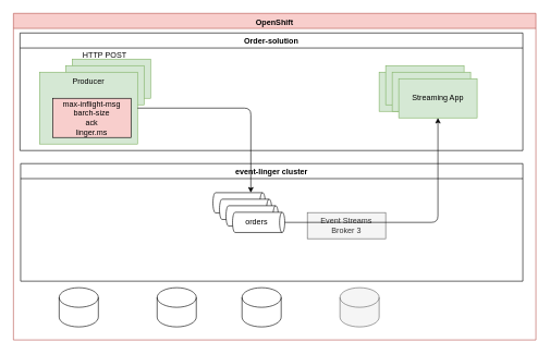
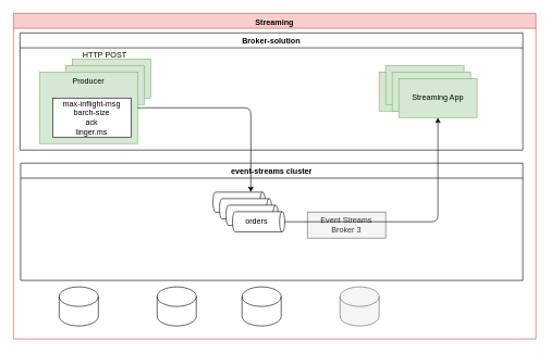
- <mxCell id="2" value="OpenShift" style="swimlane;fillColor=#f8cecc;strokeColor=#b85450;verticalAlign=top;" parent="1" vertex="1"><mxGeometry x="20" y="20" width="800" height="500" as="geometry" /></mxCell>
+ <mxCell id="2" value="Streaming" style="swimlane;fillColor=#f8cecc;strokeColor=#b85450;verticalAlign=top;" parent="1" vertex="1"><mxGeometry x="20" y="20" width="800" height="500" as="geometry" /></mxCell>
- <mxCell id="3" value="Order-solution" style="swimlane;" parent="2" vertex="1"><mxGeometry x="10" y="30" width="770" height="180" as="geometry" /></mxCell>
+ <mxCell id="3" value="Broker-solution" style="swimlane;" parent="2" vertex="1"><mxGeometry x="10" y="30" width="770" height="180" as="geometry" /></mxCell>
- <mxCell id="11" value="max-inflight-msg&lt;br&gt;barch-size&lt;br&gt;ack&lt;br&gt;linger.ms" style="rounded=0;whiteSpace=wrap;html=1;fillColor=#f8cecc;" parent="3" vertex="1"><mxGeometry x="50" y="100" width="120" height="60" as="geometry" /></mxCell>
+ <mxCell id="11" value="max-inflight-msg&lt;br&gt;barch-size&lt;br&gt;ack&lt;br&gt;linger.ms" style="rounded=0;whiteSpace=wrap;html=1;" parent="3" vertex="1"><mxGeometry x="50" y="100" width="120" height="60" as="geometry" /></mxCell>
- <mxCell id="13" value="event-linger cluster" style="swimlane;verticalAlign=middle;textDirection=ltr;horizontal=1;" parent="2" vertex="1"><mxGeometry x="11" y="230" width="769" height="180" as="geometry"><mxRectangle x="11" y="320" width="160" height="23" as="alternateBounds" /></mxGeometry></mxCell>
+ <mxCell id="13" value="event-streams cluster" style="swimlane;verticalAlign=middle;textDirection=ltr;horizontal=1;" parent="2" vertex="1"><mxGeometry x="11" y="230" width="769" height="180" as="geometry"><mxRectangle x="11" y="320" width="160" height="23" as="alternateBounds" /></mxGeometry></mxCell>
